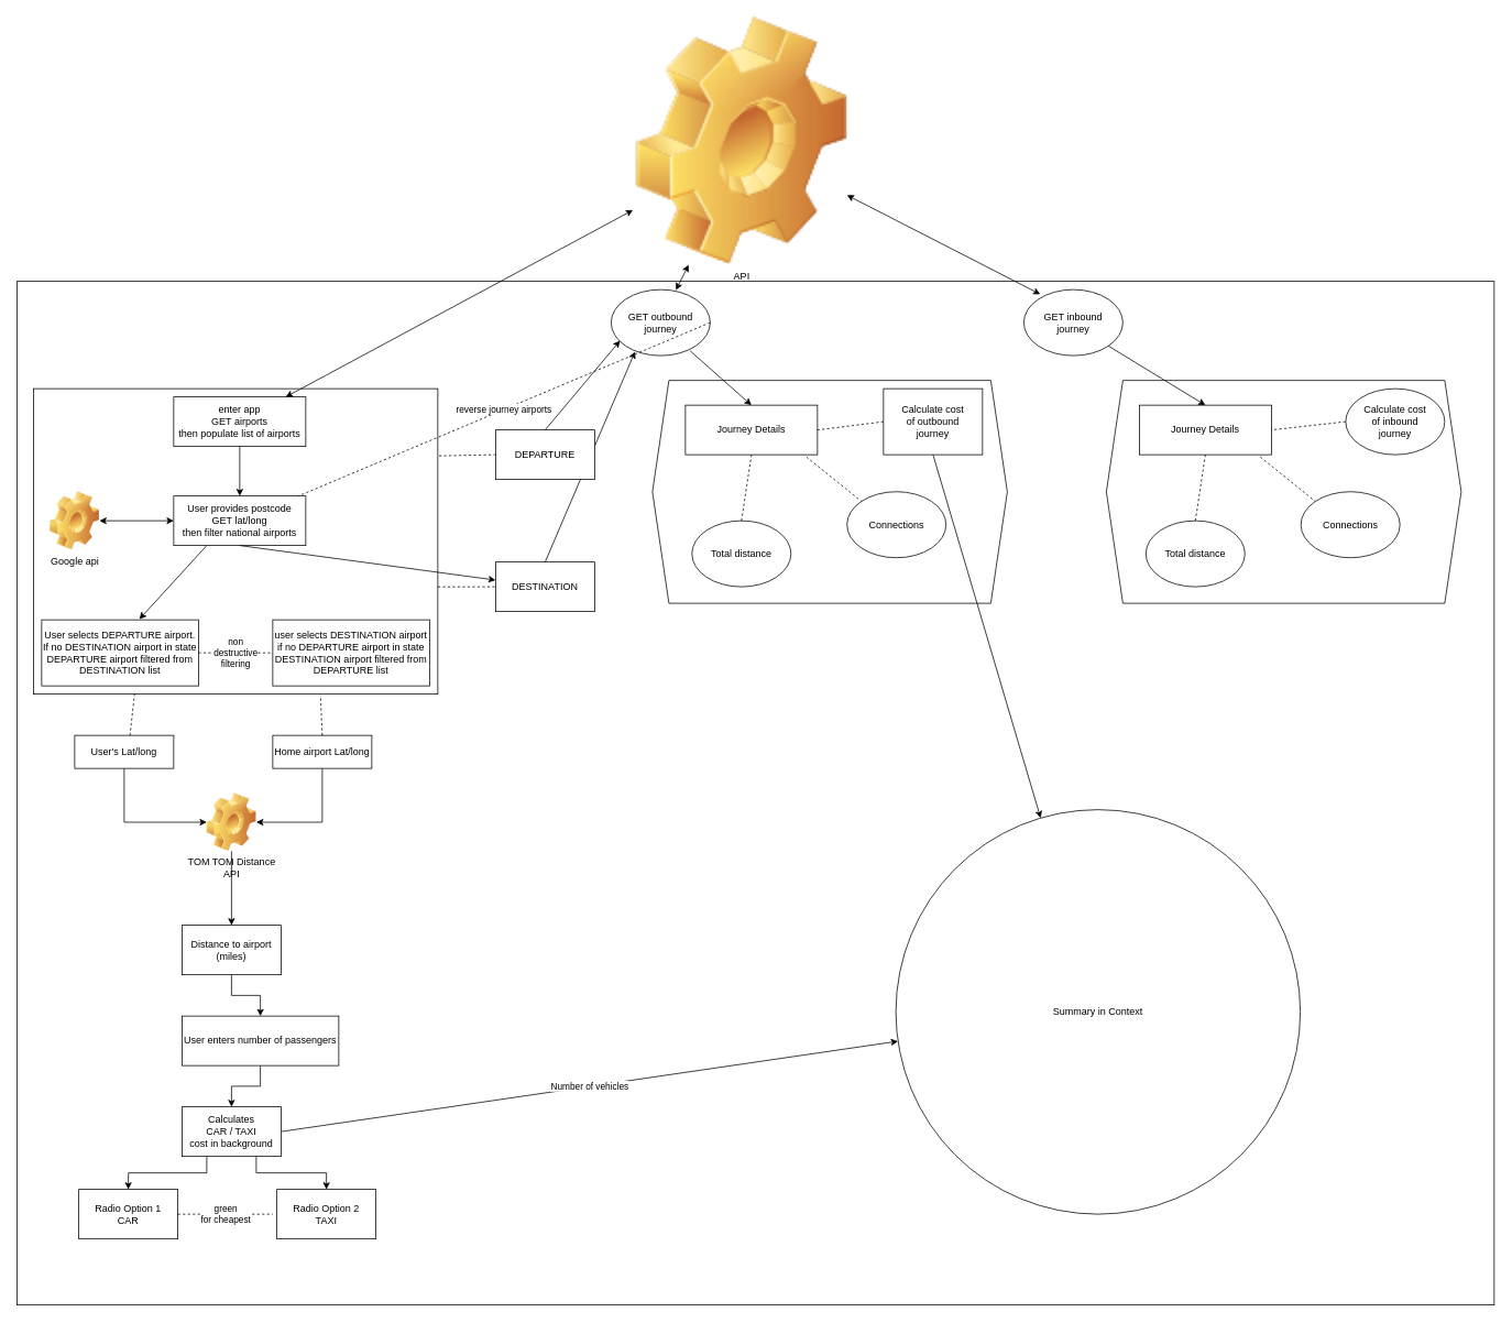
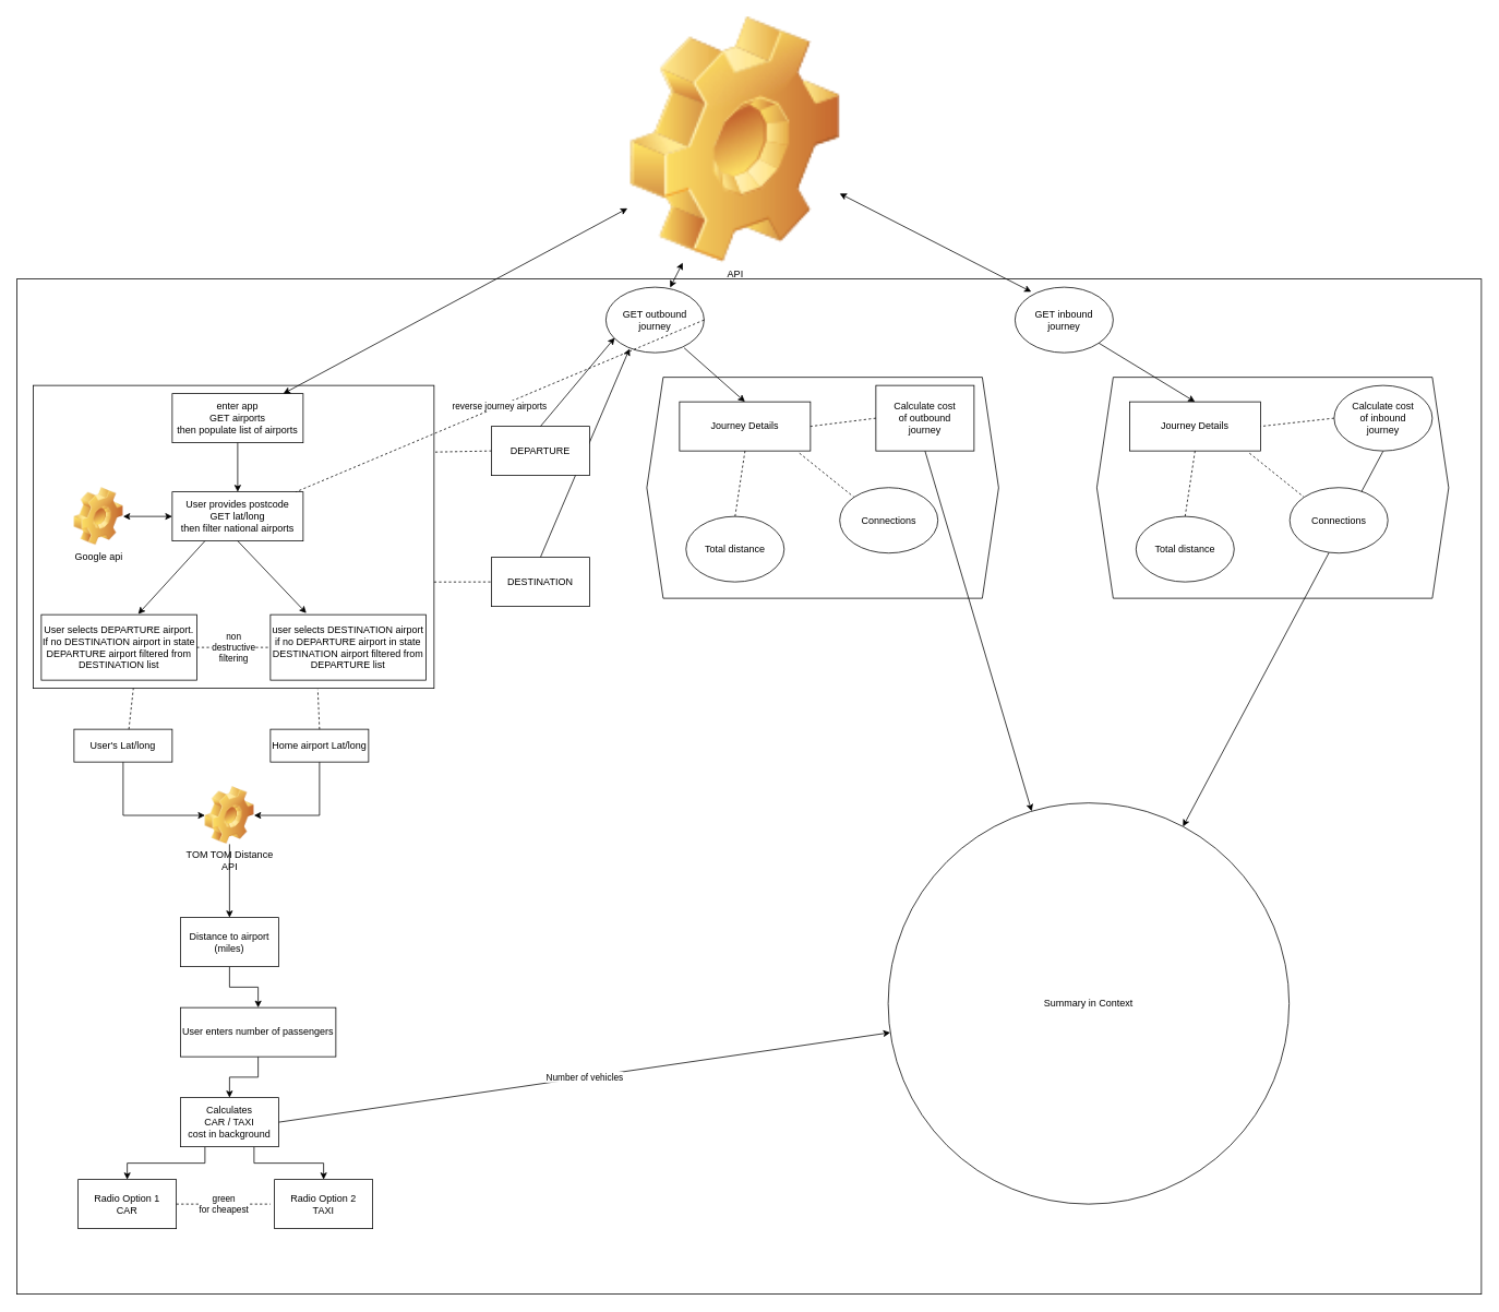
- <mxCell id="9" value="Google api" style="shape=image;html=1;verticalLabelPosition=bottom;verticalAlign=top;imageAspect=1;aspect=fixed;image=img/clipart/Gear_128x128.png" parent="1" vertex="1"><mxGeometry x="60" y="594.81" width="60" height="70.38" as="geometry" /></mxCell>
+ <mxCell id="9" value="Google api" style="shape=image;html=1;verticalLabelPosition=bottom;verticalAlign=top;imageAspect=1;aspect=fixed;image=img/clipart/Gear_128x128.png" parent="1" vertex="1"><mxGeometry x="90" y="594.81" width="60" height="70.38" as="geometry" /></mxCell>
- <mxCell id="16" value="" style="endArrow=classic;html=1;rounded=0;exitX=0.5;exitY=1;exitDx=0;exitDy=0;" parent="1" source="8" target="38" edge="1"><mxGeometry width="50" height="50" relative="1" as="geometry"><mxPoint x="350" y="690" as="sourcePoint" /><mxPoint x="300" y="740" as="targetPoint" /></mxGeometry></mxCell>
+ <mxCell id="16" value="" style="endArrow=classic;html=1;rounded=0;exitX=0.5;exitY=1;exitDx=0;exitDy=0;entryX=0.231;entryY=-0.023;entryDx=0;entryDy=0;entryPerimeter=0;" parent="1" source="8" target="14" edge="1"><mxGeometry width="50" height="50" relative="1" as="geometry"><mxPoint x="350" y="690" as="sourcePoint" /><mxPoint x="300" y="740" as="targetPoint" /></mxGeometry></mxCell>
+ <mxCell id="61" style="edgeStyle=none;html=1;exitX=0.5;exitY=1;exitDx=0;exitDy=0;" edge="1" parent="1" source="63" target="66"><mxGeometry relative="1" as="geometry" /></mxCell>
